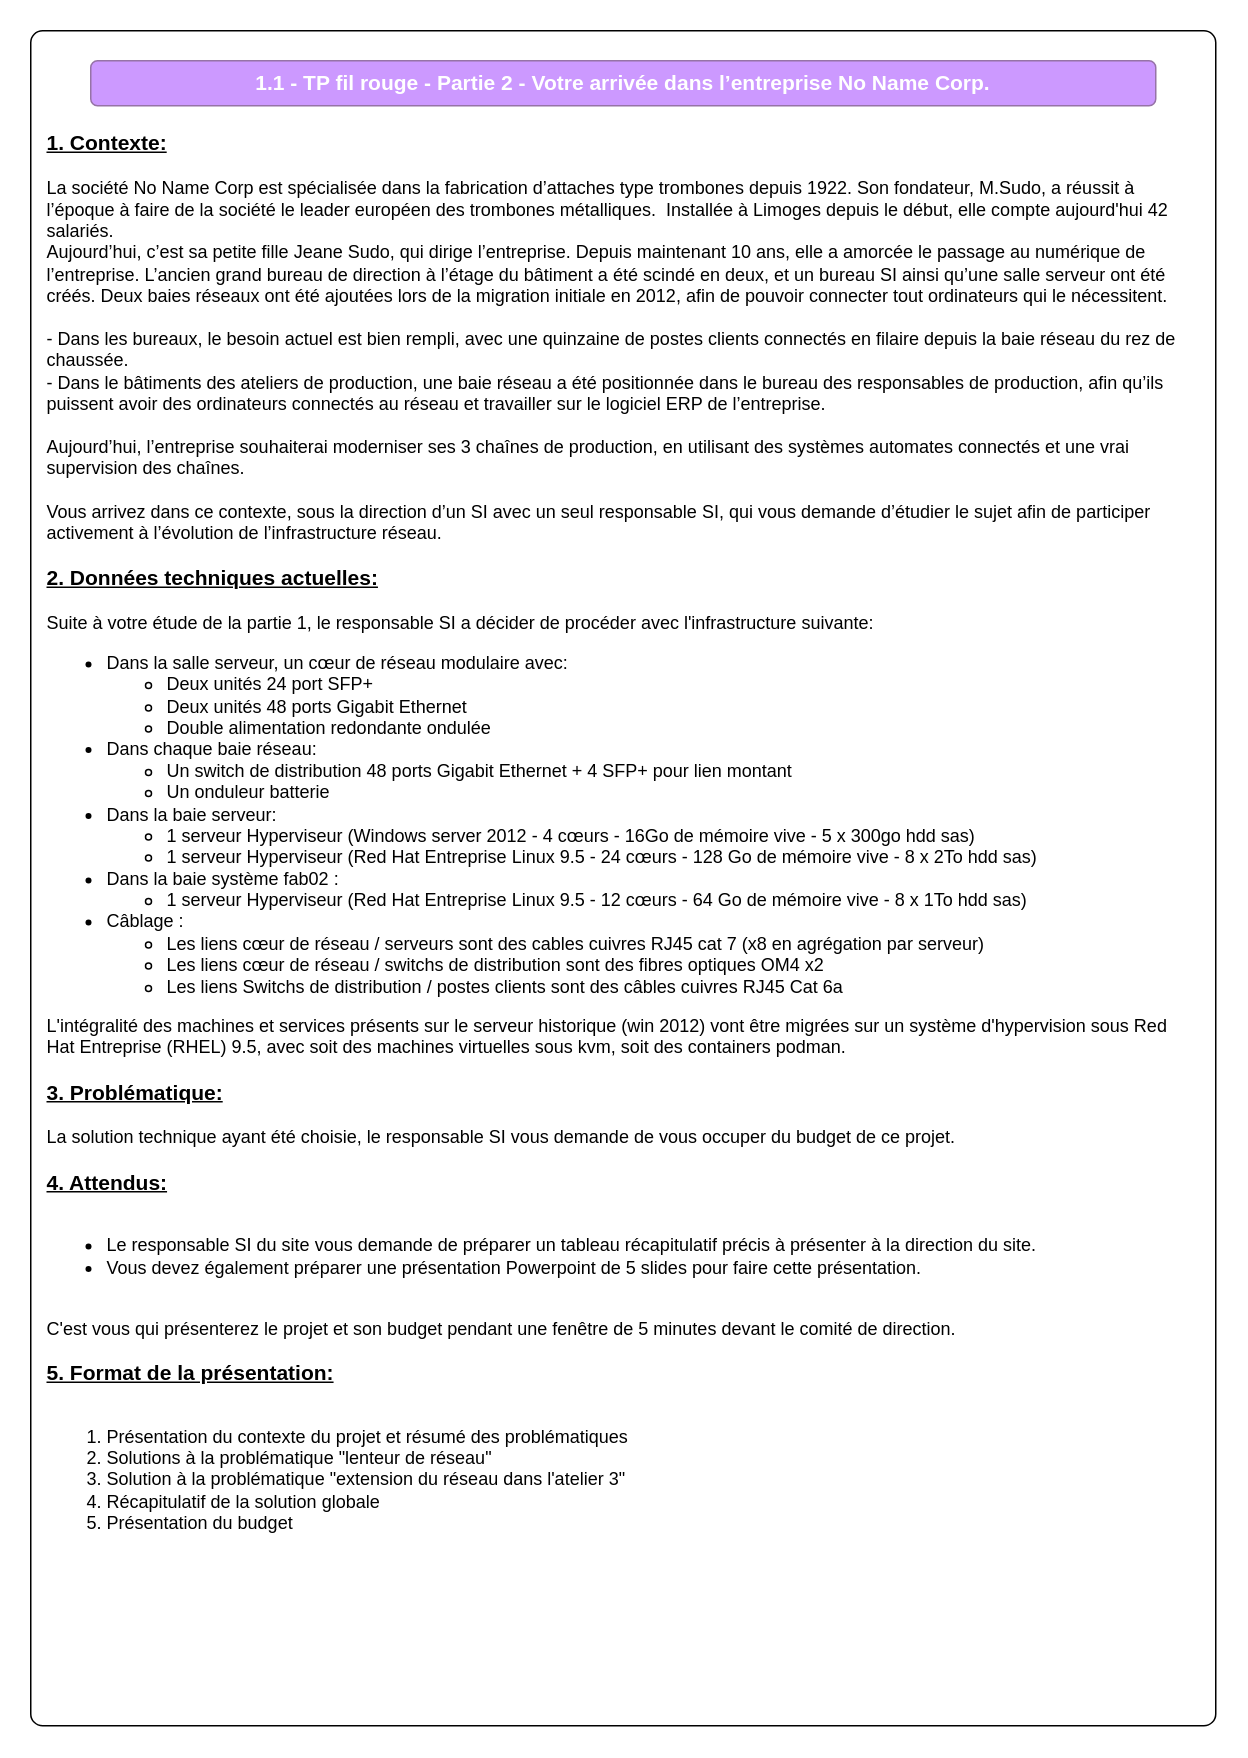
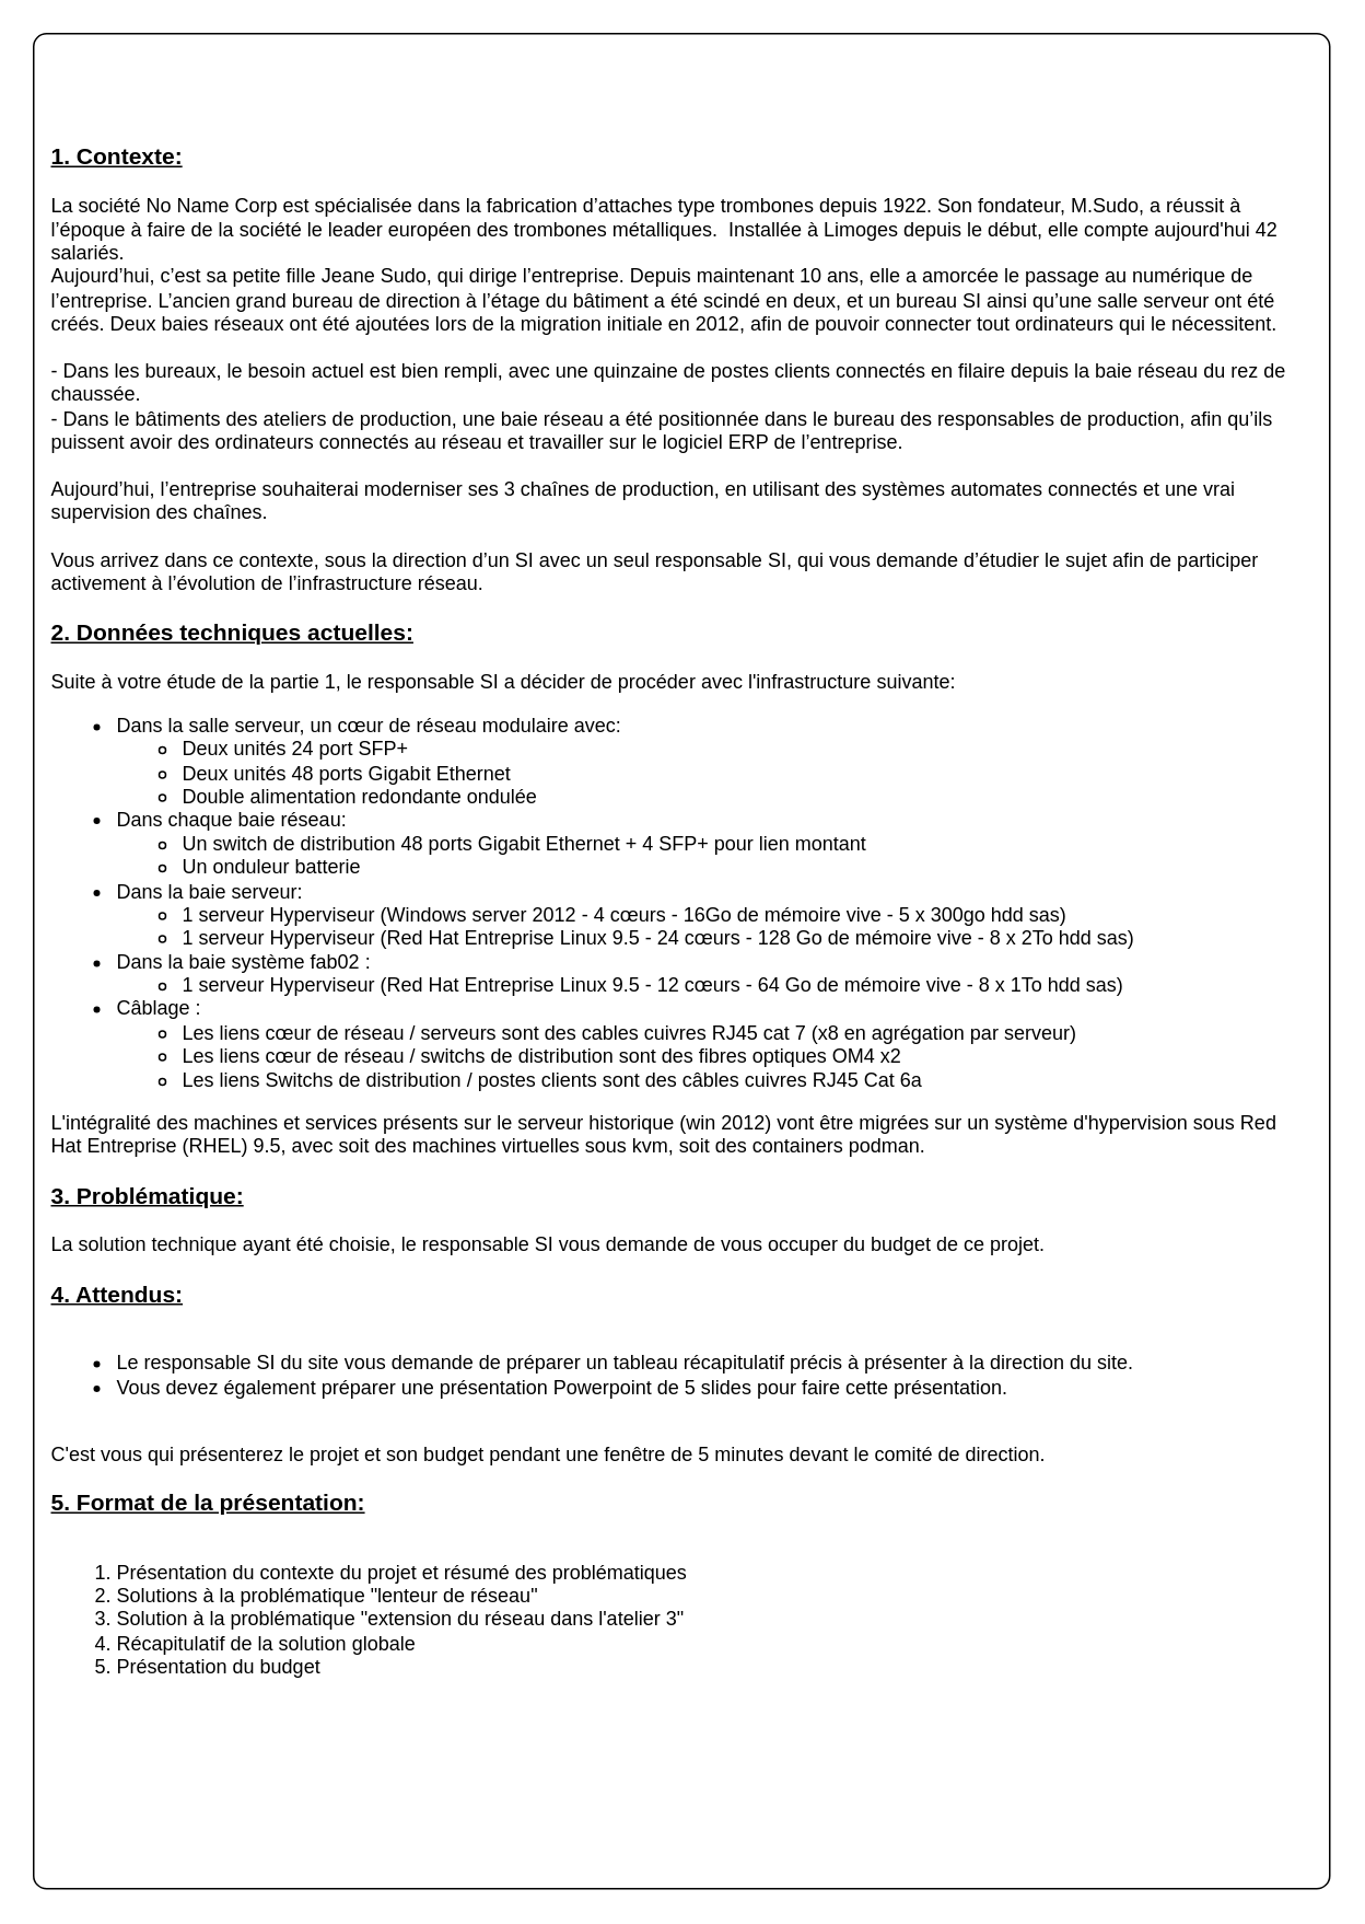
- <mxCell id="4" value="1.1 - TP fil rouge - Partie 2 - Votre arrivée dans l’entreprise No Name Corp." style="rounded=1;whiteSpace=wrap;html=1;fillColor=#CC99FF;strokeColor=#9673a6;fontColor=#FFFFFF;fontSize=14;fontStyle=1" parent="1" vertex="1"><mxGeometry x="60" y="40" width="710" height="30" as="geometry" /></mxCell>
